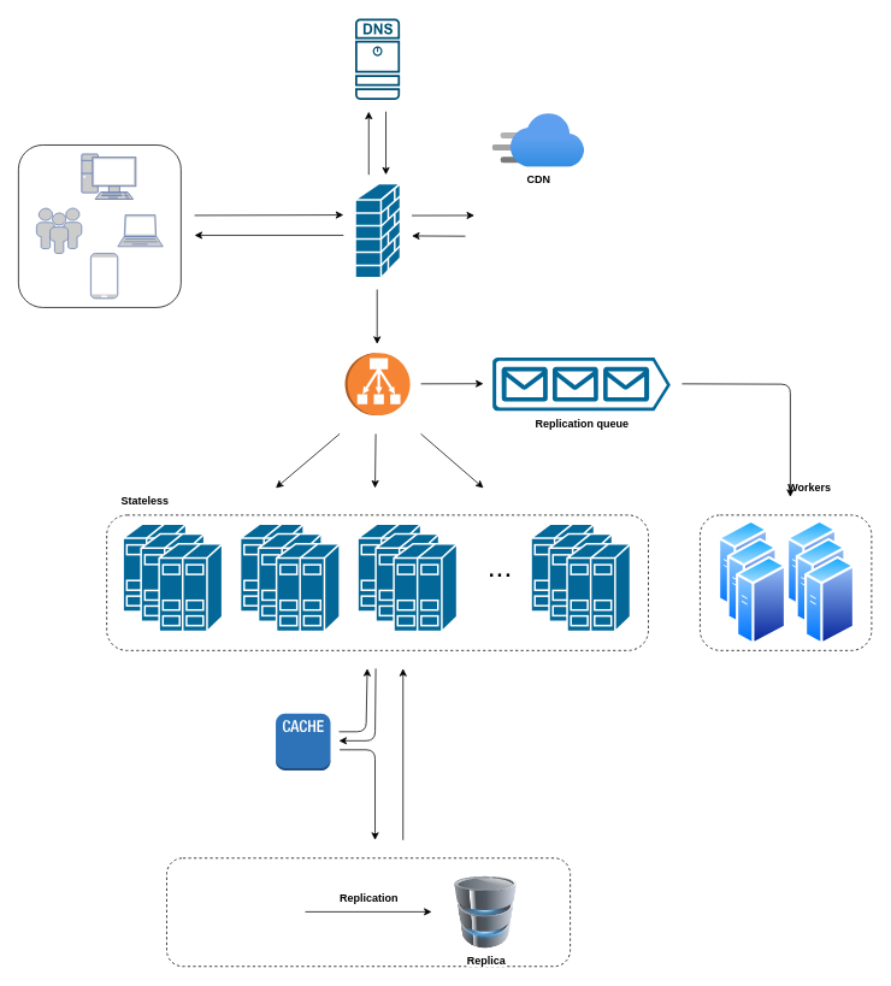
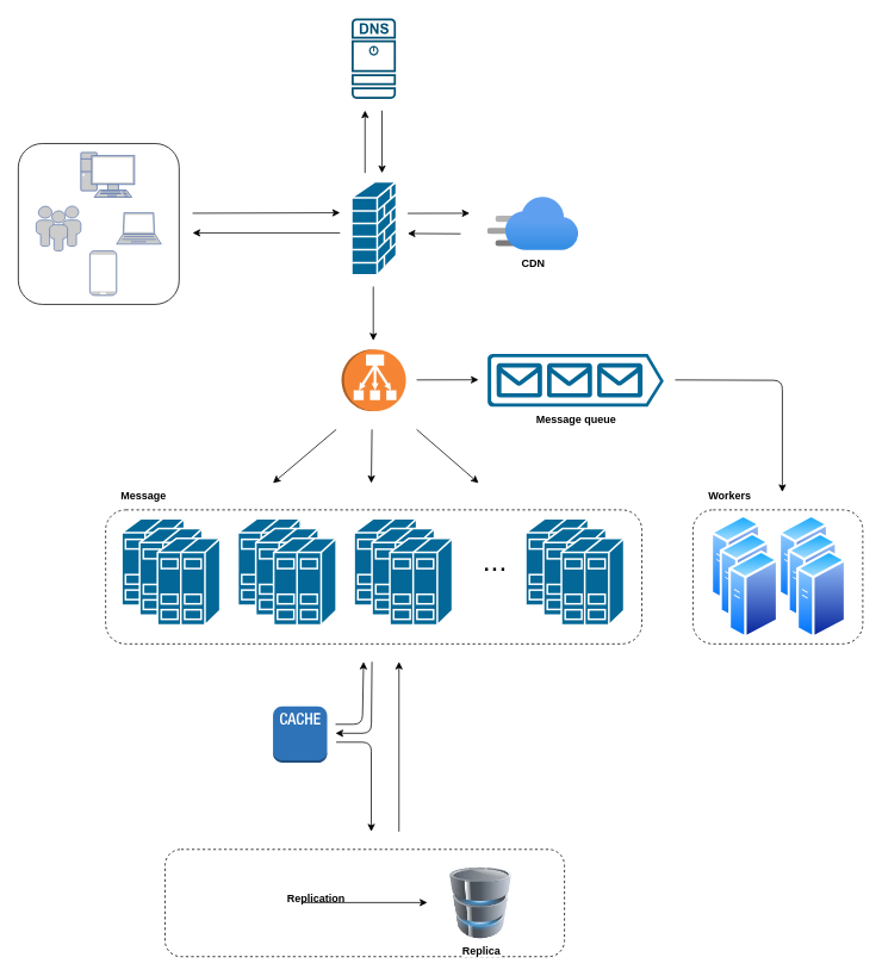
- <mxCell id="41" value="CDN" style="aspect=fixed;html=1;points=[];align=center;image;fontSize=12;image=img/lib/azure2/app_services/CDN_Profiles.svg;strokeWidth=4;fillColor=none;fontStyle=1" parent="1" vertex="1"><mxGeometry x="545" y="125" width="102" height="60" as="geometry" /></mxCell>
+ <mxCell id="41" value="CDN" style="aspect=fixed;html=1;points=[];align=center;image;fontSize=12;image=img/lib/azure2/app_services/CDN_Profiles.svg;strokeWidth=4;fillColor=none;fontStyle=1" parent="1" vertex="1"><mxGeometry x="545" y="220" width="102" height="60" as="geometry" /></mxCell>
- <mxCell id="45" value="Replication queue" style="sketch=0;aspect=fixed;pointerEvents=1;shadow=0;dashed=0;html=1;strokeColor=none;labelPosition=center;verticalLabelPosition=bottom;verticalAlign=top;align=center;fillColor=#036897;shape=mxgraph.azure.queue_generic;strokeWidth=4;fontSize=12;fontStyle=1" parent="1" vertex="1"><mxGeometry x="545" y="395.41" width="197.25" height="59.18" as="geometry" /></mxCell>
+ <mxCell id="45" value="Message queue" style="sketch=0;aspect=fixed;pointerEvents=1;shadow=0;dashed=0;html=1;strokeColor=none;labelPosition=center;verticalLabelPosition=bottom;verticalAlign=top;align=center;fillColor=#036897;shape=mxgraph.azure.queue_generic;strokeWidth=4;fontSize=12;fontStyle=1" parent="1" vertex="1"><mxGeometry x="545" y="395.41" width="197.25" height="59.18" as="geometry" /></mxCell>
- <mxCell id="55" value="Workers" style="text;html=1;align=center;verticalAlign=middle;resizable=0;points=[];autosize=1;strokeColor=none;fillColor=none;fontSize=12;fontStyle=1" parent="1" vertex="1"><mxGeometry x="861" y="525" width="70" height="30" as="geometry" /></mxCell>
+ <mxCell id="55" value="Workers" style="text;html=1;align=center;verticalAlign=middle;resizable=0;points=[];autosize=1;strokeColor=none;fillColor=none;fontSize=12;fontStyle=1" parent="1" vertex="1"><mxGeometry x="781" y="540" width="70" height="30" as="geometry" /></mxCell>
- <mxCell id="44" value="Stateless" style="text;html=1;align=center;verticalAlign=middle;resizable=0;points=[];autosize=1;strokeColor=none;fillColor=none;fontSize=12;fontStyle=1" parent="1" vertex="1"><mxGeometry x="120" y="540" width="80" height="30" as="geometry" /></mxCell>
+ <mxCell id="44" value="Message" style="text;html=1;align=center;verticalAlign=middle;resizable=0;points=[];autosize=1;strokeColor=none;fillColor=none;fontSize=12;fontStyle=1" parent="1" vertex="1"><mxGeometry x="120" y="540" width="80" height="30" as="geometry" /></mxCell>
- <mxCell id="37" value="Replication" style="text;html=1;align=center;verticalAlign=middle;resizable=0;points=[];autosize=1;strokeColor=none;fillColor=none;fontSize=12;fontStyle=1" parent="1" vertex="1"><mxGeometry x="362.69" y="980" width="90" height="30" as="geometry" /></mxCell>
+ <mxCell id="37" value="Replication" style="text;html=1;align=center;verticalAlign=middle;resizable=0;points=[];autosize=1;strokeColor=none;fillColor=none;fontSize=12;fontStyle=1" parent="1" vertex="1"><mxGeometry x="307.69" y="990" width="90" height="30" as="geometry" /></mxCell>
